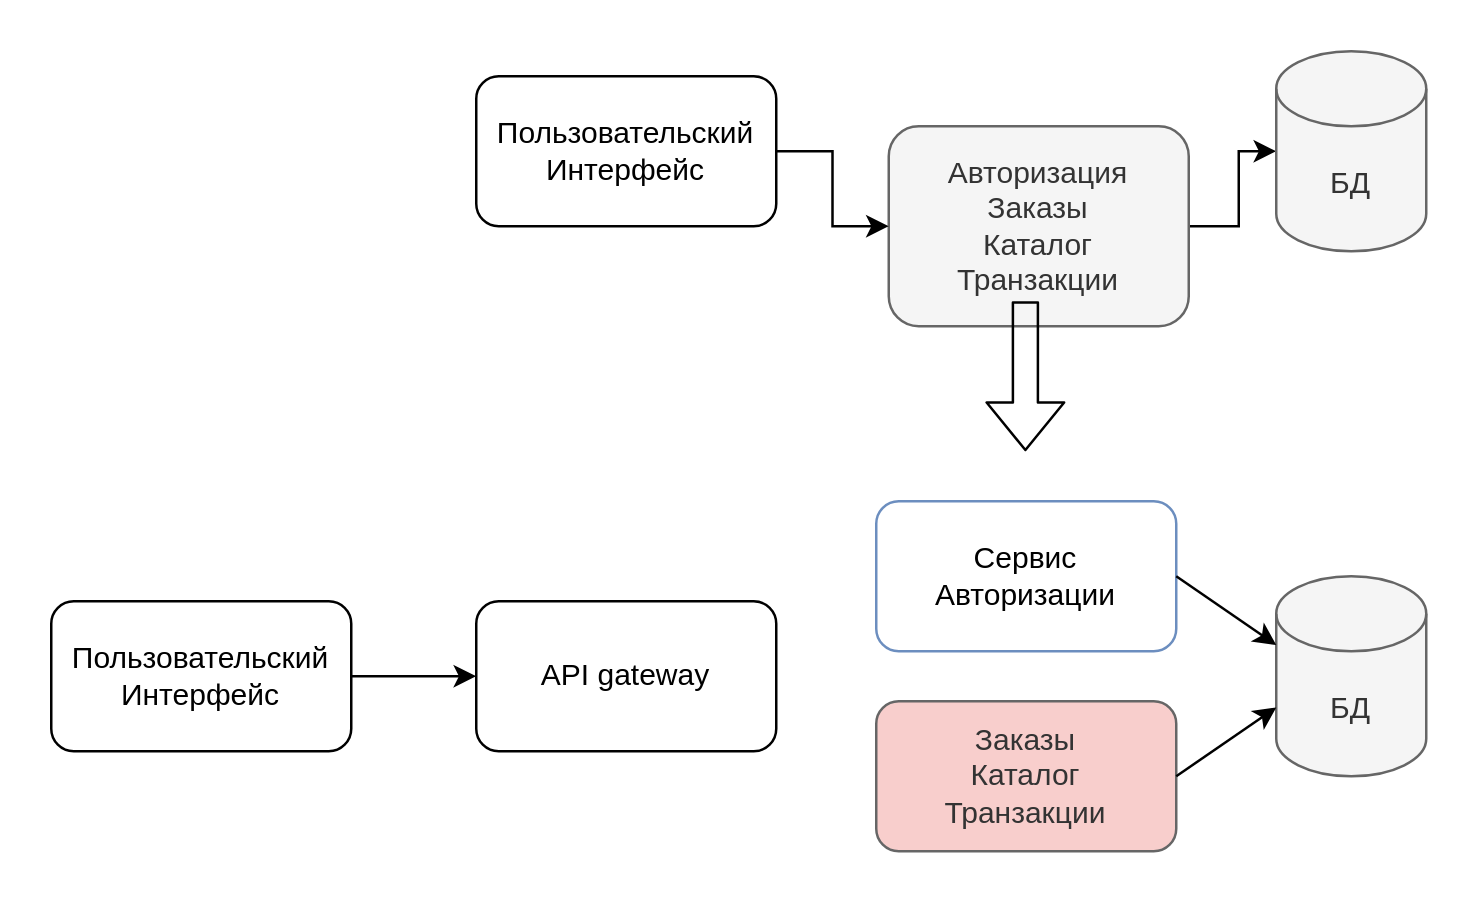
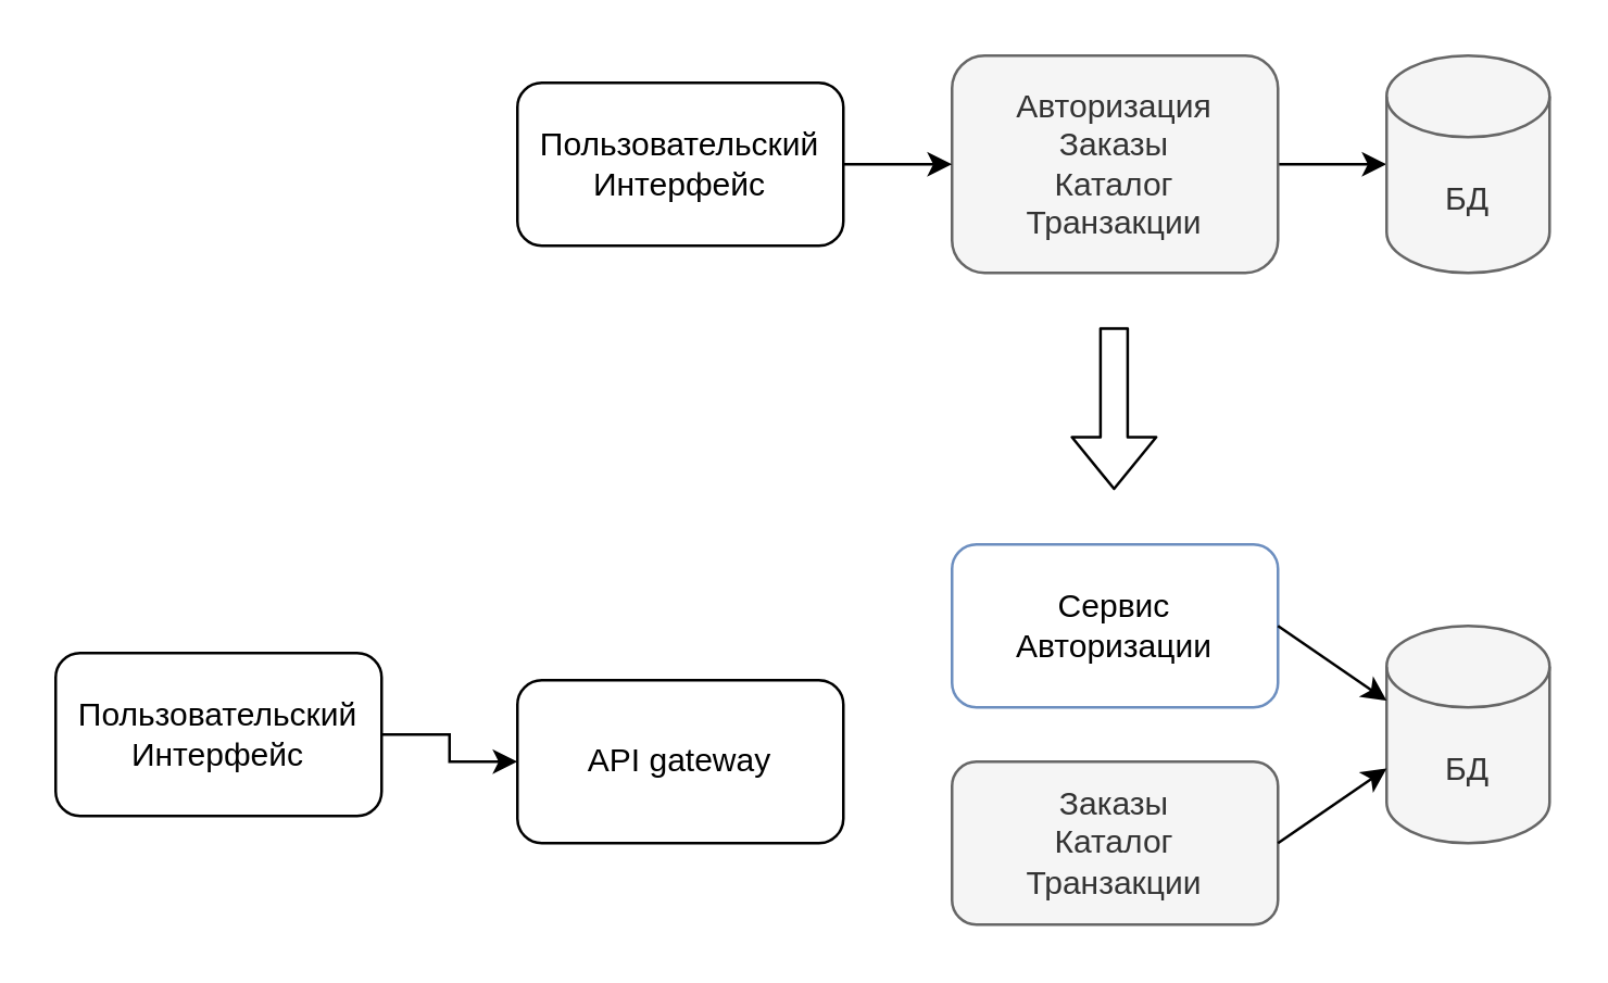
- <mxCell id="3" value="Авторизация&lt;br&gt;Заказы&lt;br&gt;Каталог&lt;br&gt;Транзакции" style="rounded=1;whiteSpace=wrap;html=1;fillColor=#f5f5f5;strokeColor=#666666;fontColor=#333333;" parent="1" vertex="1"><mxGeometry x="355" y="50" width="120" height="80" as="geometry" /></mxCell>
+ <mxCell id="3" value="Авторизация&lt;br&gt;Заказы&lt;br&gt;Каталог&lt;br&gt;Транзакции" style="rounded=1;whiteSpace=wrap;html=1;fillColor=#f5f5f5;strokeColor=#666666;fontColor=#333333;" parent="1" vertex="1"><mxGeometry x="350" y="20" width="120" height="80" as="geometry" /></mxCell>
- <mxCell id="11" value="API gateway" style="rounded=1;whiteSpace=wrap;html=1;fillColor=#FFFFFF;" parent="1" vertex="1"><mxGeometry x="190" y="240" width="120" height="60" as="geometry" /></mxCell>
+ <mxCell id="11" value="API gateway" style="rounded=1;whiteSpace=wrap;html=1;fillColor=#FFFFFF;" parent="1" vertex="1"><mxGeometry x="190" y="250" width="120" height="60" as="geometry" /></mxCell>
- <mxCell id="9" value="Заказы&lt;br&gt;Каталог&lt;br&gt;Транзакции" style="rounded=1;whiteSpace=wrap;html=1;fillColor=#f8cecc;strokeColor=#666666;fontColor=#333333;" parent="1" vertex="1"><mxGeometry x="350" y="280" width="120" height="60" as="geometry" /></mxCell>
+ <mxCell id="9" value="Заказы&lt;br&gt;Каталог&lt;br&gt;Транзакции" style="rounded=1;whiteSpace=wrap;html=1;fillColor=#f5f5f5;strokeColor=#666666;fontColor=#333333;" parent="1" vertex="1"><mxGeometry x="350" y="280" width="120" height="60" as="geometry" /></mxCell>
